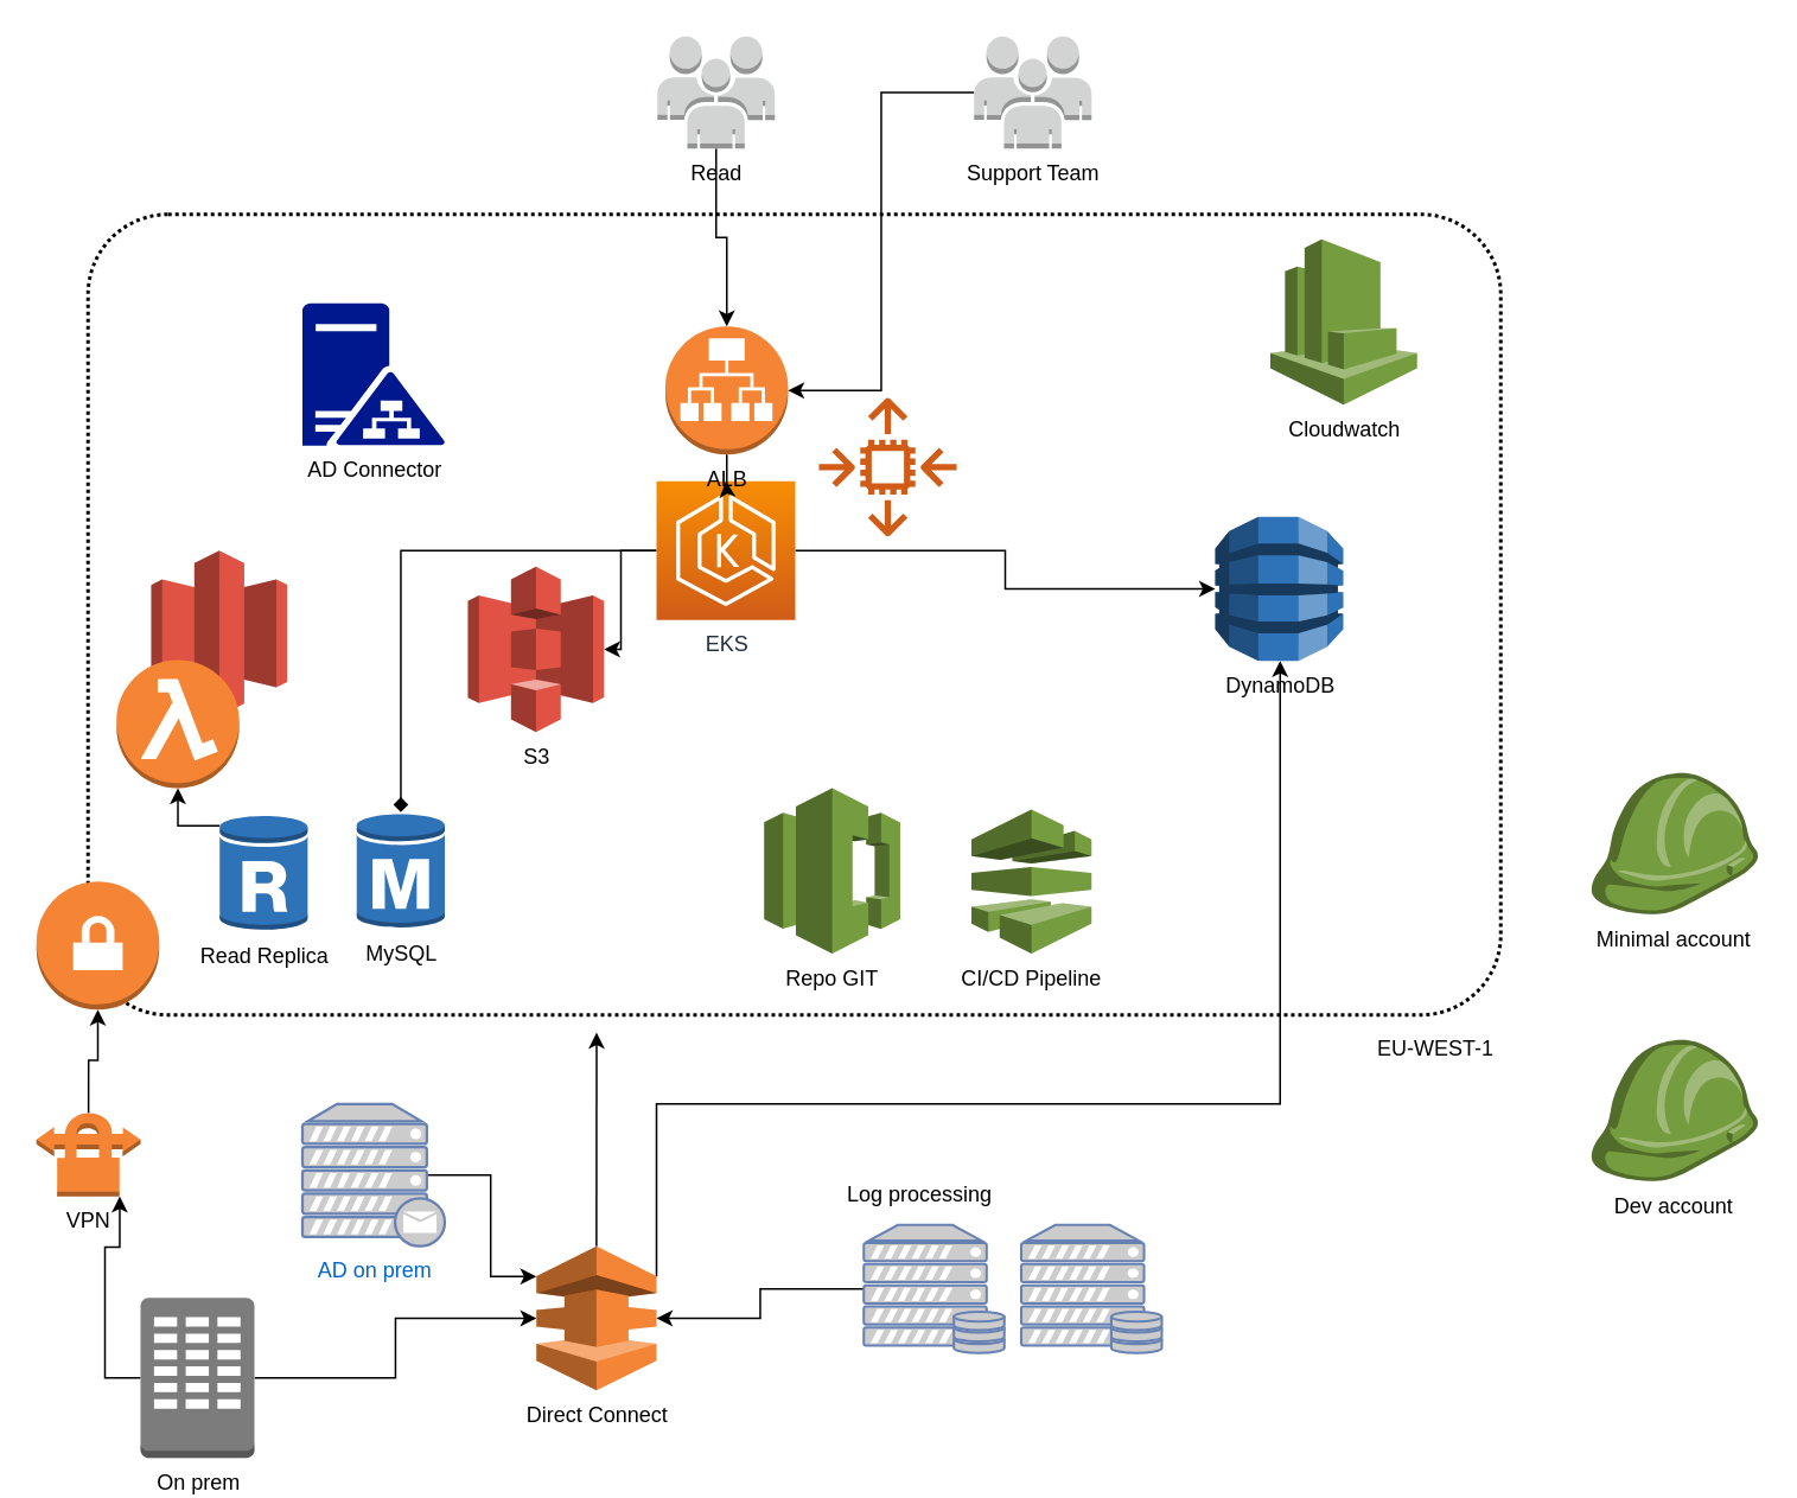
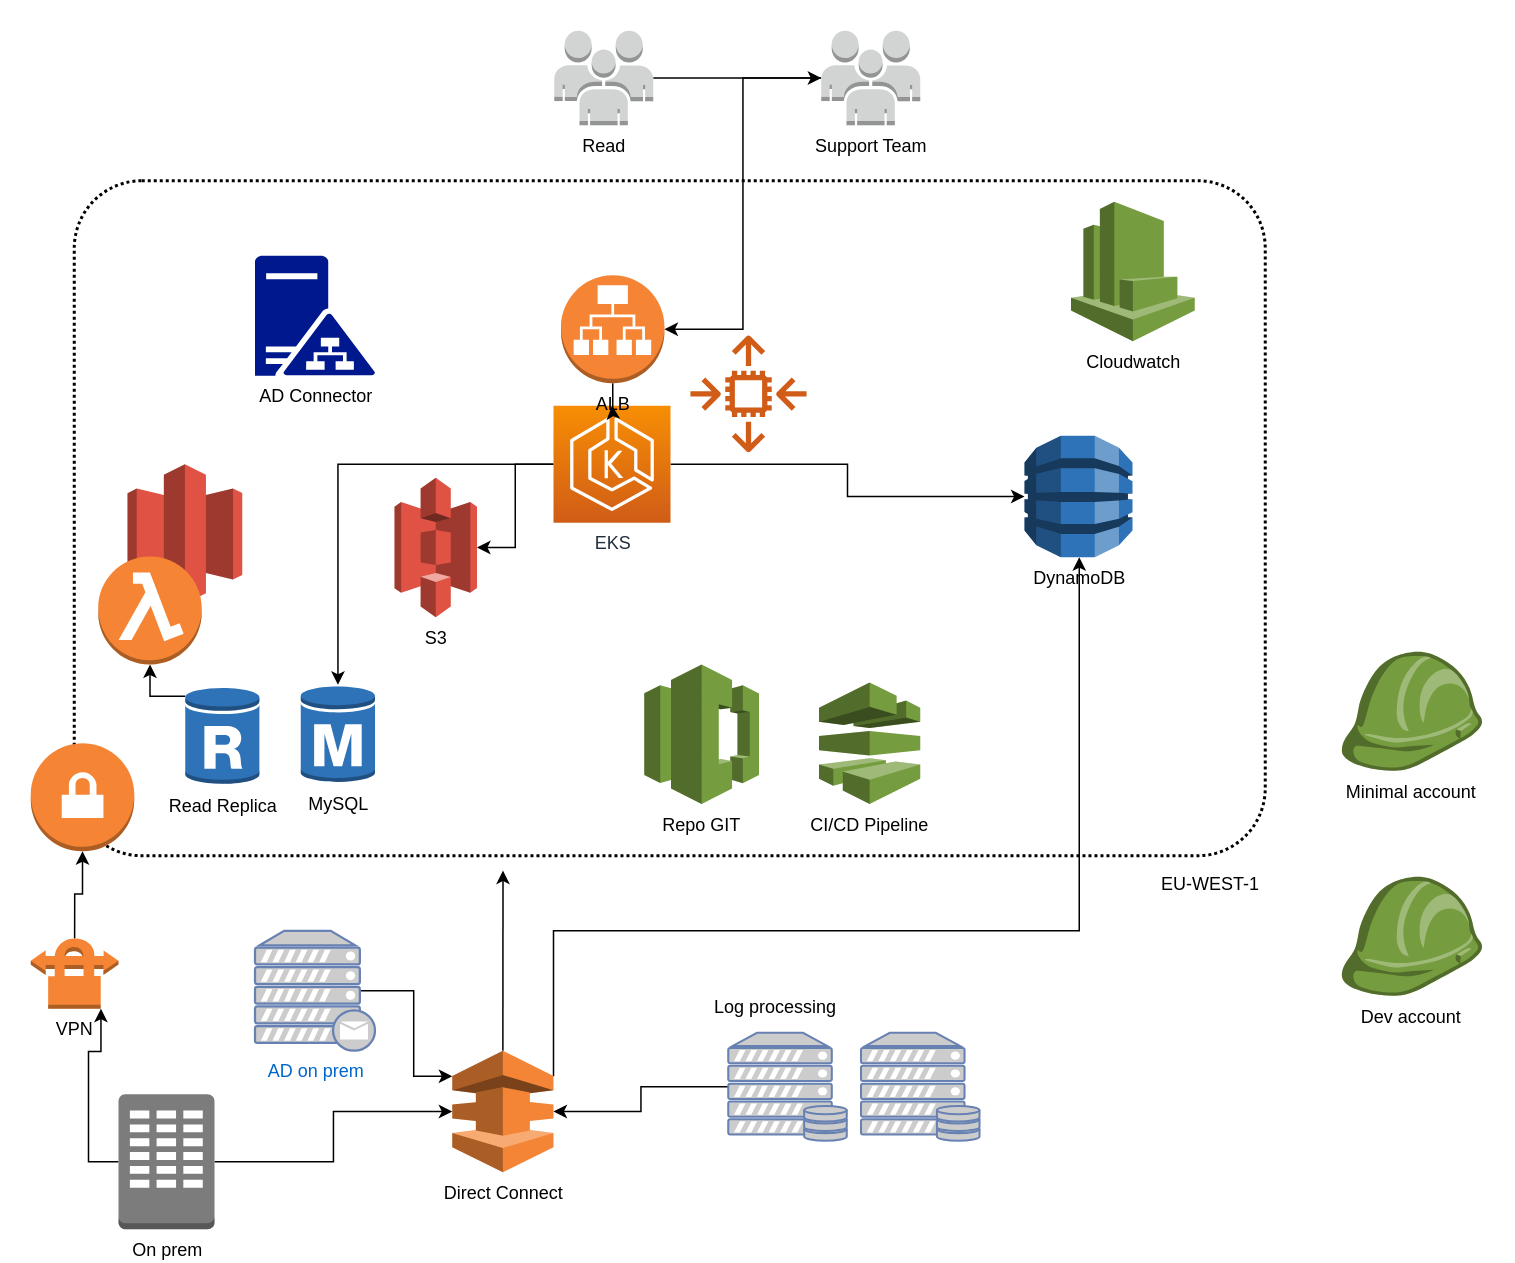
- <mxCell id="16" style="edgeStyle=orthogonalEdgeStyle;rounded=0;orthogonalLoop=1;jettySize=auto;html=1;" parent="1" source="17" target="14" edge="1"><mxGeometry relative="1" as="geometry" /></mxCell>
+ <mxCell id="16" style="edgeStyle=orthogonalEdgeStyle;rounded=0;orthogonalLoop=1;jettySize=auto;html=1;" parent="1" source="17" target="34" edge="1"><mxGeometry relative="1" as="geometry" /></mxCell>
- <mxCell id="15" value="S3" style="outlineConnect=0;dashed=0;verticalLabelPosition=bottom;verticalAlign=top;align=center;html=1;shape=mxgraph.aws3.s3;fillColor=#E05243;gradientColor=none;" parent="1" vertex="1"><mxGeometry x="262.5" y="318" width="76.5" height="93" as="geometry" /></mxCell>
+ <mxCell id="15" value="S3" style="outlineConnect=0;dashed=0;verticalLabelPosition=bottom;verticalAlign=top;align=center;html=1;shape=mxgraph.aws3.s3;fillColor=#E05243;gradientColor=none;" parent="1" vertex="1"><mxGeometry x="262.5" y="318" width="55" height="93" as="geometry" /></mxCell>
- <mxCell id="9" style="edgeStyle=orthogonalEdgeStyle;rounded=0;orthogonalLoop=1;jettySize=auto;html=1;endArrow=diamond;" parent="1" source="10" target="4" edge="1"><mxGeometry relative="1" as="geometry" /></mxCell>
+ <mxCell id="9" style="edgeStyle=orthogonalEdgeStyle;rounded=0;orthogonalLoop=1;jettySize=auto;html=1;" parent="1" source="10" target="4" edge="1"><mxGeometry relative="1" as="geometry" /></mxCell>
